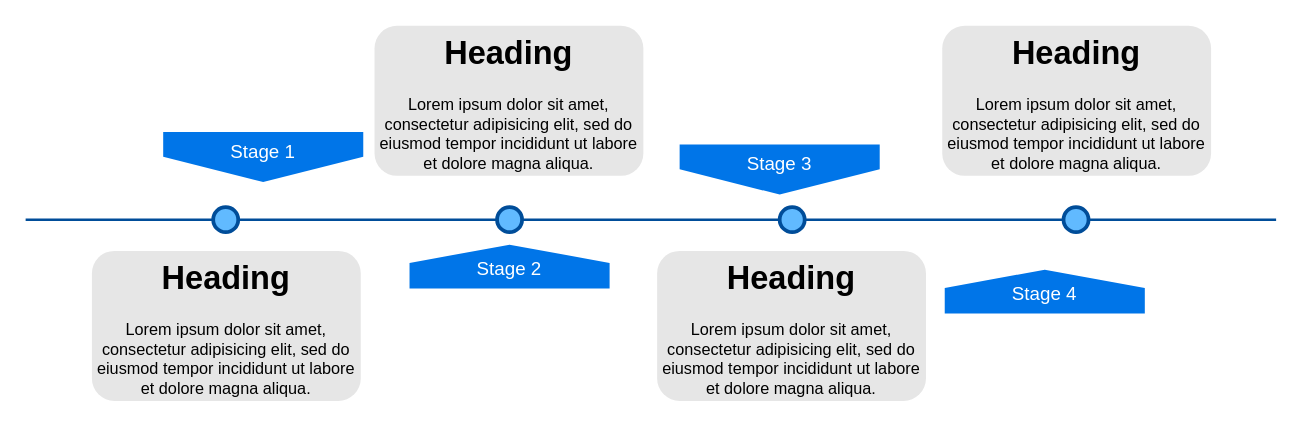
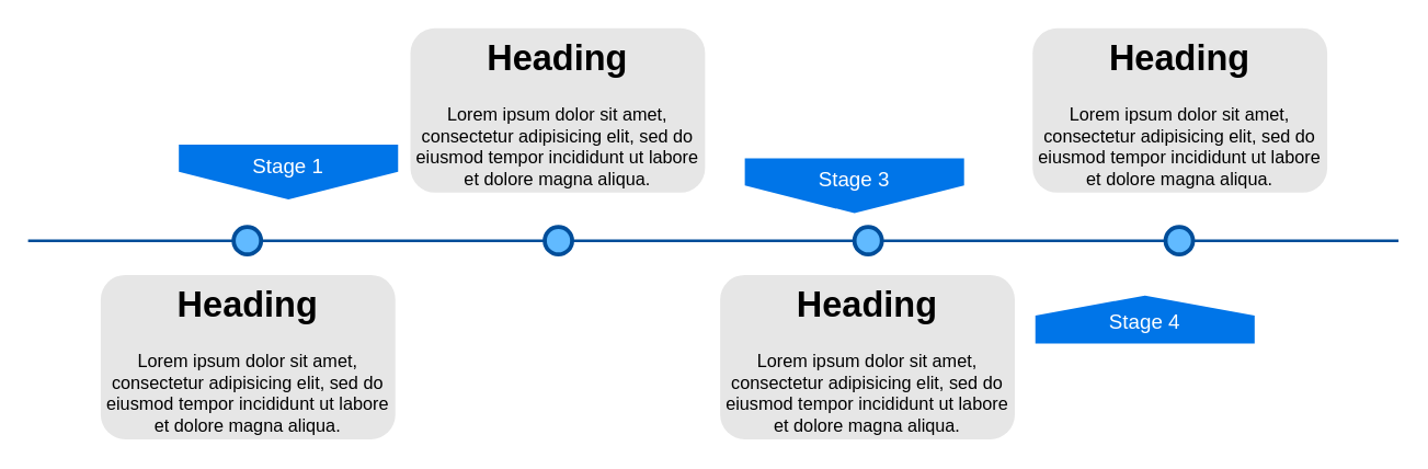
- <mxCell id="5" value="&lt;span&gt;Stage 2&lt;/span&gt;" style="shape=offPageConnector;whiteSpace=wrap;html=1;fillColor=#0075E8;fontSize=15;fontColor=#FFFFFF;size=0.418;flipV=1;verticalAlign=bottom;strokeColor=none;spacingBottom=4;" parent="1" vertex="1"><mxGeometry x="327" y="195" width="160" height="35" as="geometry" /></mxCell>
